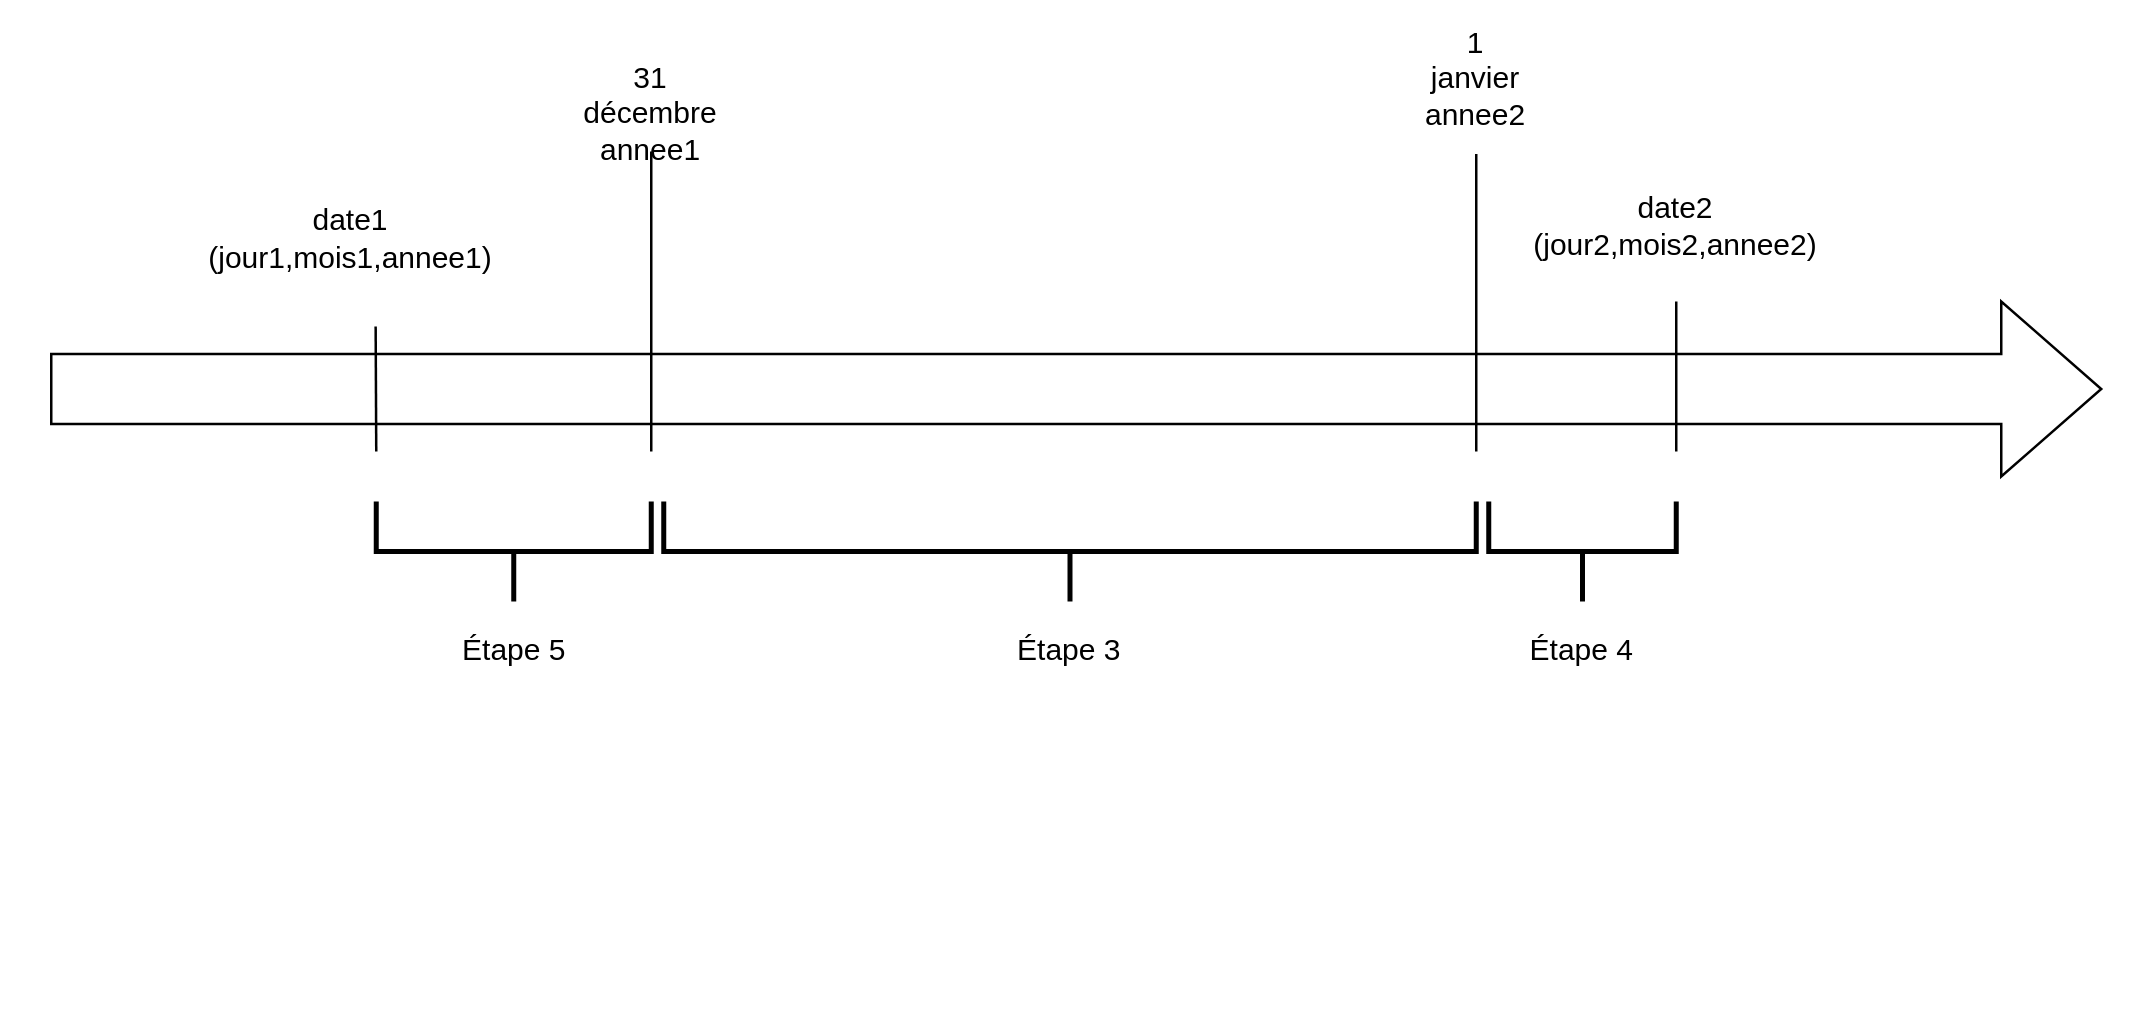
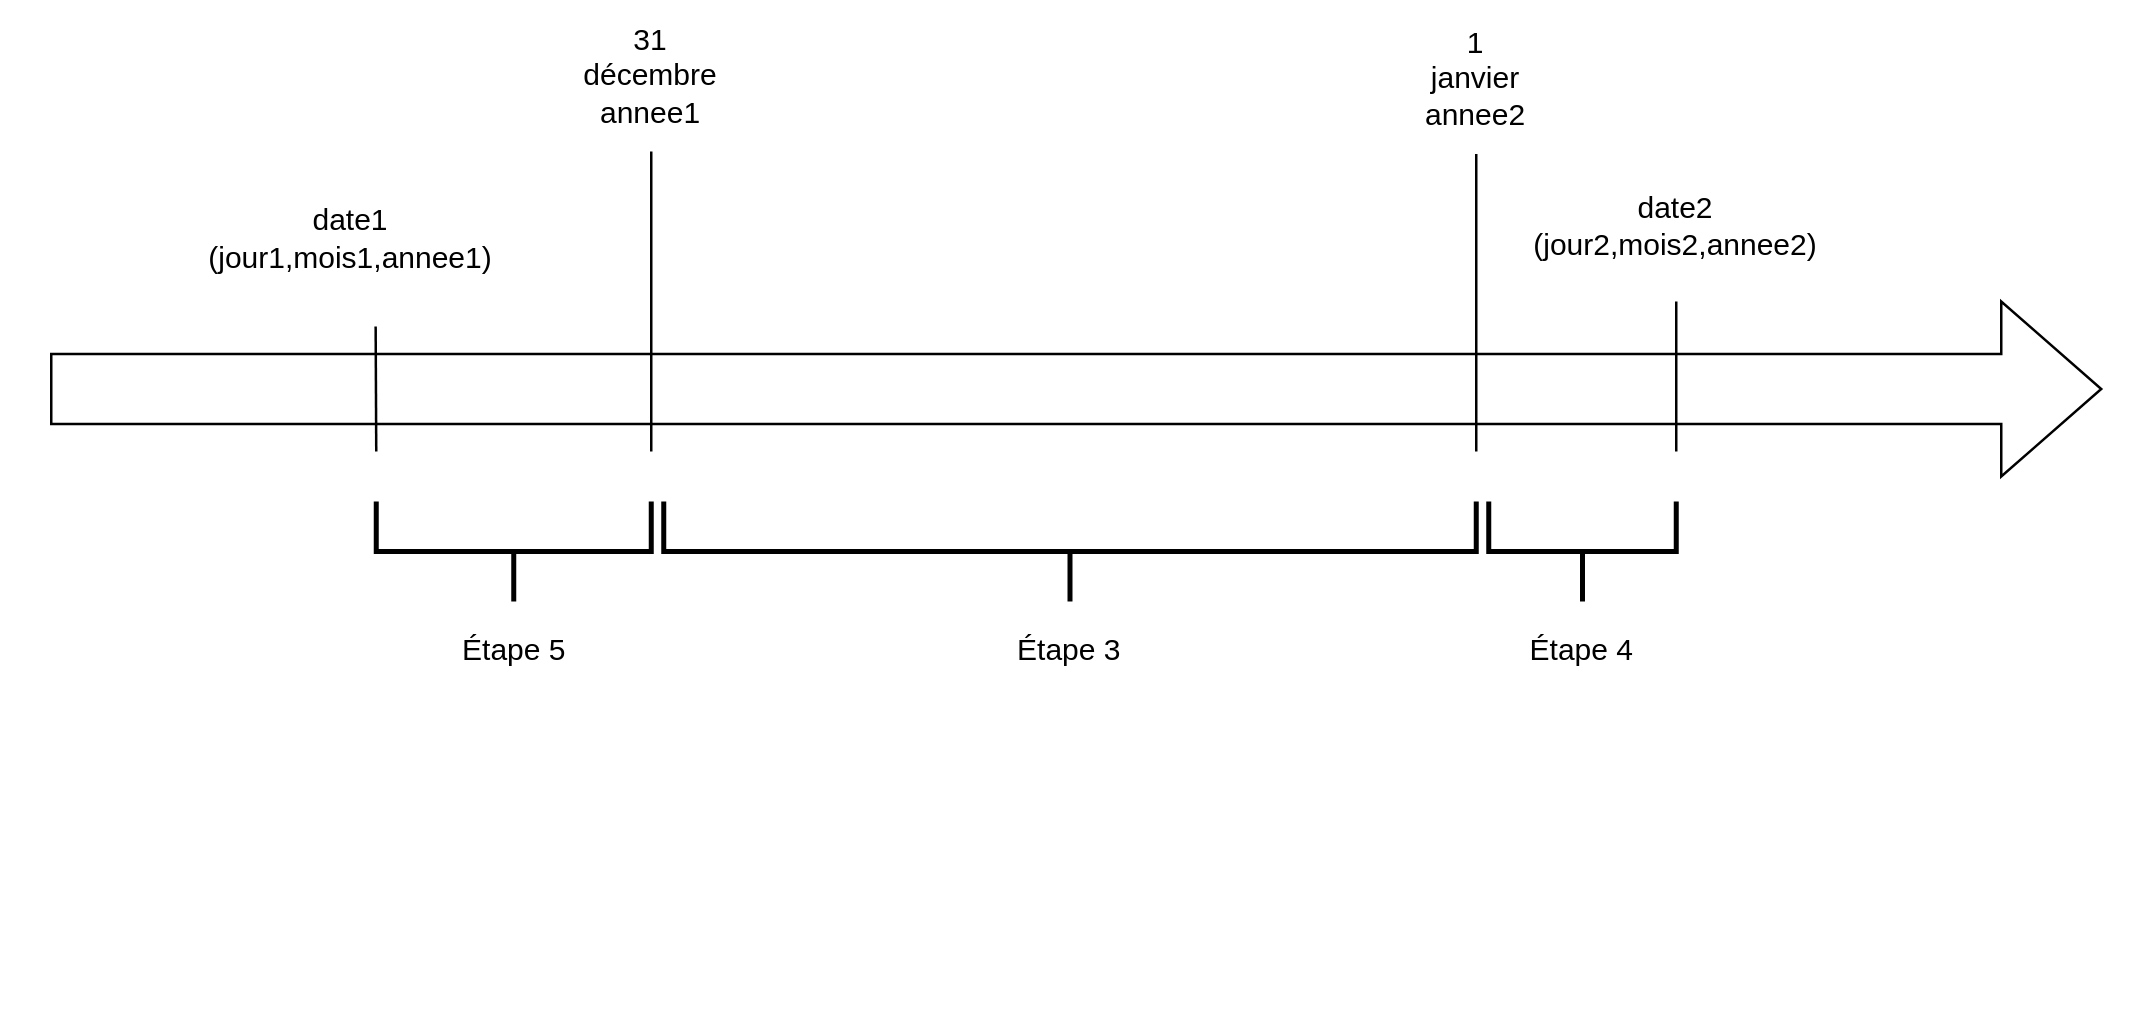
- <mxCell id="8" value="31 décembre annee1" style="text;html=1;strokeColor=none;fillColor=none;align=center;verticalAlign=middle;whiteSpace=wrap;rounded=0;" vertex="1" parent="1"><mxGeometry x="240" y="35" width="40" height="20" as="geometry" /></mxCell>
+ <mxCell id="8" value="31 décembre annee1" style="text;html=1;strokeColor=none;fillColor=none;align=center;verticalAlign=middle;whiteSpace=wrap;rounded=0;" vertex="1" parent="1"><mxGeometry x="240" y="20" width="40" height="20" as="geometry" /></mxCell>
